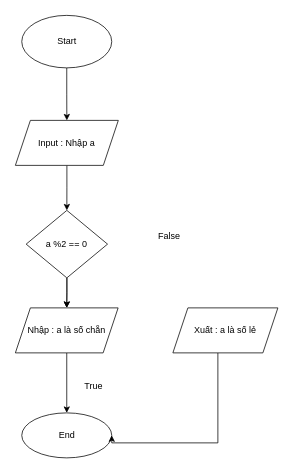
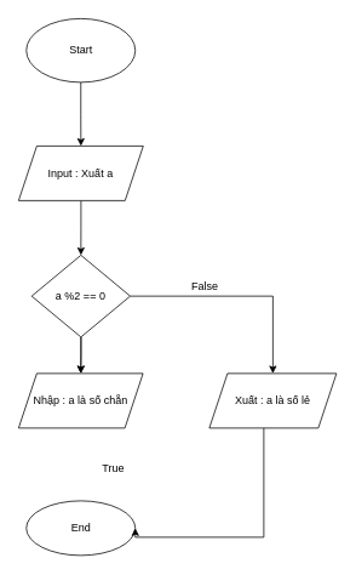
- <mxCell id="5" value="Input : Nhập a" style="shape=parallelogram;perimeter=parallelogramPerimeter;whiteSpace=wrap;html=1;fixedSize=1;" vertex="1" parent="1"><mxGeometry x="20" y="160" width="137.25" height="60" as="geometry" /></mxCell>
+ <mxCell id="5" value="Input : Xuất a" style="shape=parallelogram;perimeter=parallelogramPerimeter;whiteSpace=wrap;html=1;fixedSize=1;" vertex="1" parent="1"><mxGeometry x="20" y="160" width="137.25" height="60" as="geometry" /></mxCell>
+ <mxCell id="11" style="edgeStyle=orthogonalEdgeStyle;rounded=0;orthogonalLoop=1;jettySize=auto;html=1;exitX=1;exitY=0.5;exitDx=0;exitDy=0;entryX=0.5;entryY=0;entryDx=0;entryDy=0;" edge="1" parent="1" source="12" target="15"><mxGeometry relative="1" as="geometry" /></mxCell>
- <mxCell id="6" style="edgeStyle=orthogonalEdgeStyle;rounded=0;orthogonalLoop=1;jettySize=auto;html=1;entryX=0.5;entryY=0;entryDx=0;entryDy=0;" edge="1" parent="1" source="7" target="8"><mxGeometry relative="1" as="geometry" /></mxCell>
